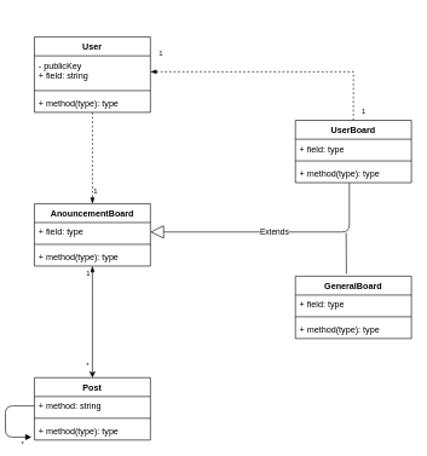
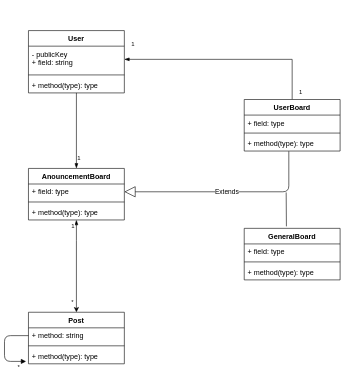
- <mxCell id="24" style="edgeStyle=orthogonalEdgeStyle;rounded=0;orthogonalLoop=1;jettySize=auto;html=1;startArrow=none;startFill=0;endArrow=blockThin;endFill=1;dashed=1;" edge="1" parent="1" source="25" target="4"><mxGeometry relative="1" as="geometry" /></mxCell>
+ <mxCell id="24" style="edgeStyle=orthogonalEdgeStyle;rounded=0;orthogonalLoop=1;jettySize=auto;html=1;startArrow=none;startFill=0;endArrow=blockThin;endFill=1;" edge="1" parent="1" source="25" target="4"><mxGeometry relative="1" as="geometry" /></mxCell>
- <mxCell id="2" style="edgeStyle=orthogonalEdgeStyle;rounded=0;orthogonalLoop=1;jettySize=auto;html=1;startArrow=none;startFill=0;endArrow=blockThin;endFill=1;dashed=1;" edge="1" parent="1" source="3" target="7"><mxGeometry relative="1" as="geometry" /></mxCell>
+ <mxCell id="2" style="edgeStyle=orthogonalEdgeStyle;rounded=0;orthogonalLoop=1;jettySize=auto;html=1;startArrow=none;startFill=0;endArrow=blockThin;endFill=1;" edge="1" parent="1" source="3" target="7"><mxGeometry relative="1" as="geometry" /></mxCell>
